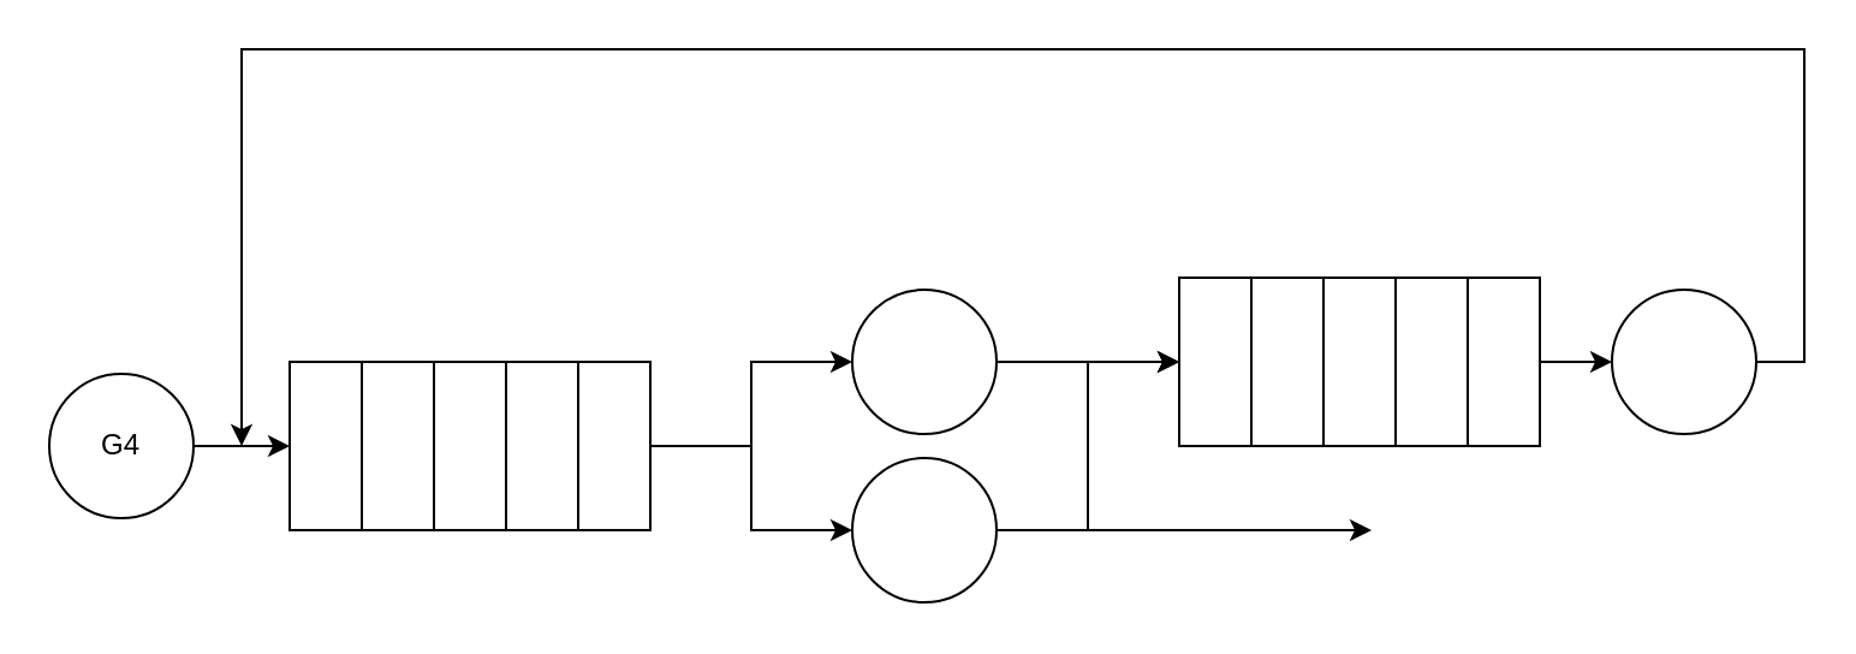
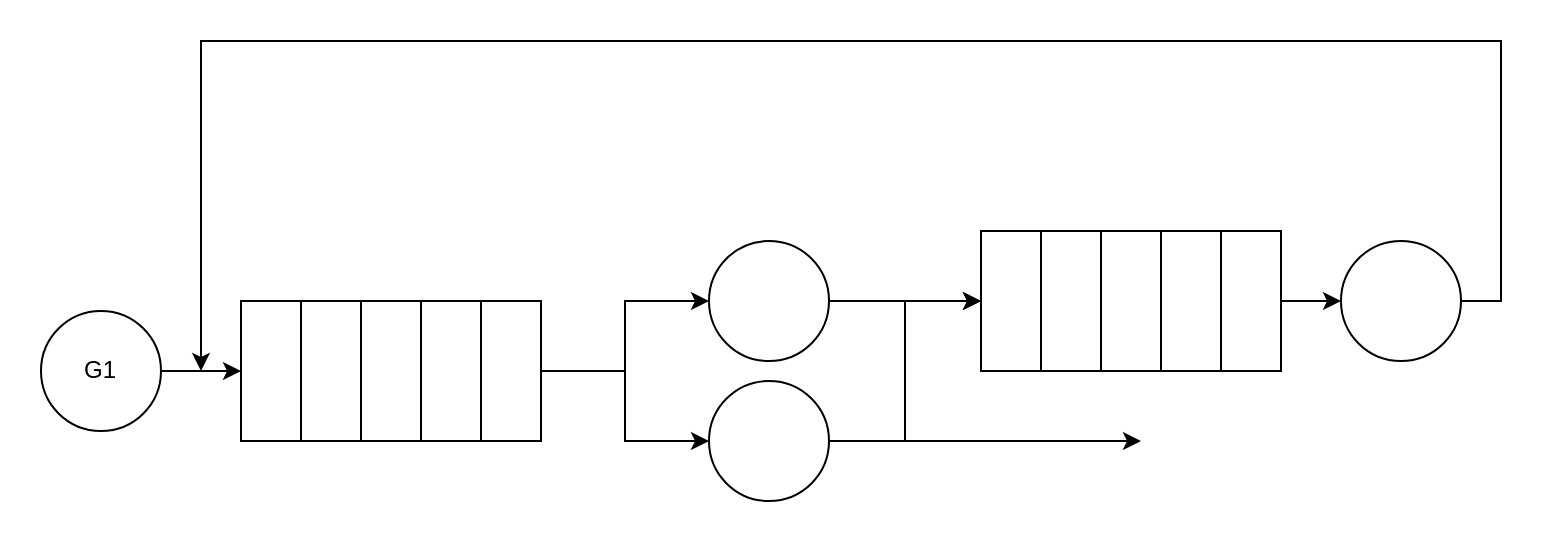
- <mxCell id="3" value="G4" style="ellipse;whiteSpace=wrap;html=1;aspect=fixed;" vertex="1" parent="1"><mxGeometry x="20" y="155" width="60" height="60" as="geometry" /></mxCell>
+ <mxCell id="3" value="G1" style="ellipse;whiteSpace=wrap;html=1;aspect=fixed;" vertex="1" parent="1"><mxGeometry x="20" y="155" width="60" height="60" as="geometry" /></mxCell>
